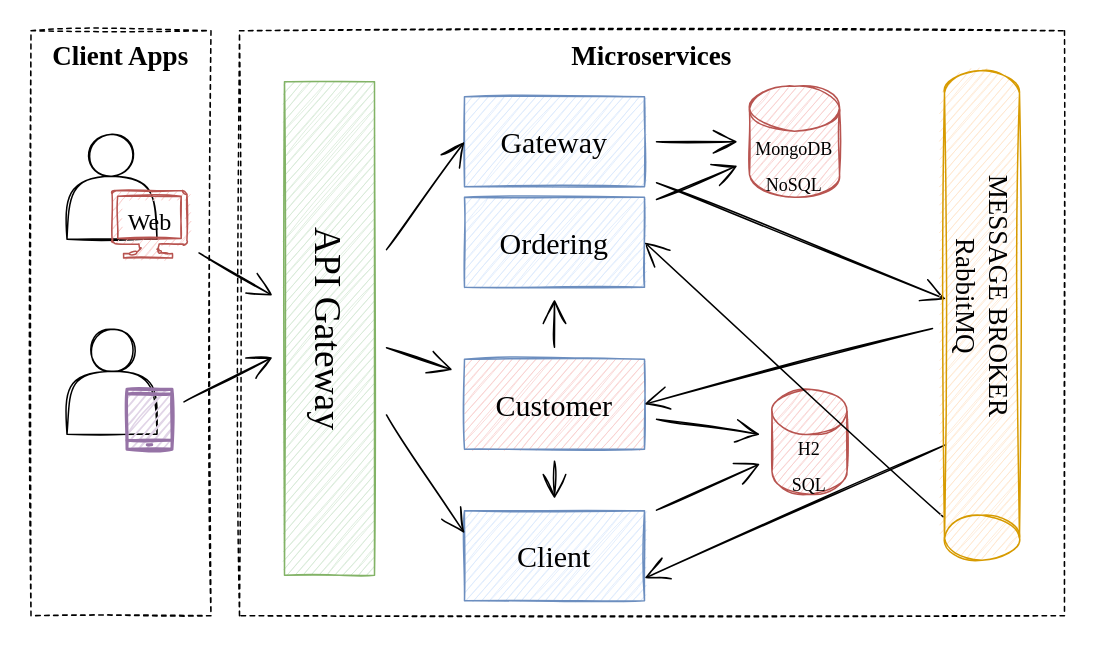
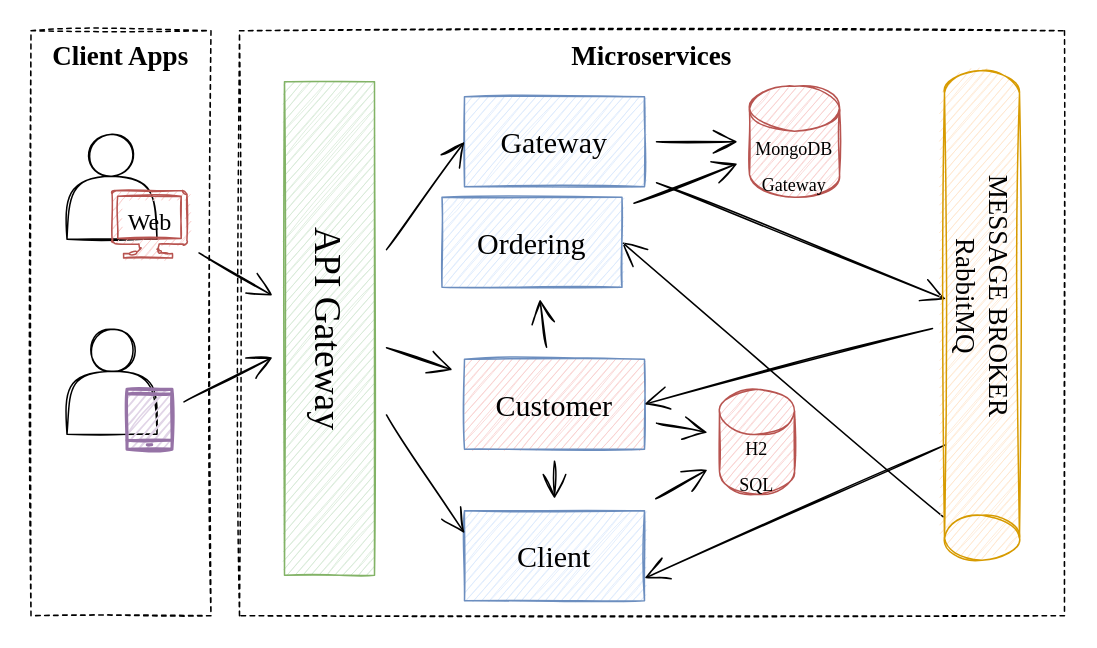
- <mxCell id="19" value="&lt;font style=&quot;font-size: 12px;&quot;&gt;MongoDB&lt;br&gt;NoSQL&lt;br&gt;&lt;/font&gt;" style="shape=cylinder3;whiteSpace=wrap;html=1;boundedLbl=1;backgroundOutline=1;size=15;sketch=1;hachureGap=4;fontFamily=Architects Daughter;fontSource=https%3A%2F%2Ffonts.googleapis.com%2Fcss%3Ffamily%3DArchitects%2BDaughter;fontSize=20;fillColor=#f8cecc;strokeColor=#b85450;" vertex="1" parent="1"><mxGeometry x="499" y="57" width="60" height="74" as="geometry" /></mxCell>
+ <mxCell id="19" value="&lt;font style=&quot;font-size: 12px;&quot;&gt;MongoDB&lt;br&gt;Gateway&lt;br&gt;&lt;/font&gt;" style="shape=cylinder3;whiteSpace=wrap;html=1;boundedLbl=1;backgroundOutline=1;size=15;sketch=1;hachureGap=4;fontFamily=Architects Daughter;fontSource=https%3A%2F%2Ffonts.googleapis.com%2Fcss%3Ffamily%3DArchitects%2BDaughter;fontSize=20;fillColor=#f8cecc;strokeColor=#b85450;" vertex="1" parent="1"><mxGeometry x="499" y="57" width="60" height="74" as="geometry" /></mxCell>
- <mxCell id="30" value="Ordering" style="rounded=0;whiteSpace=wrap;html=1;hachureGap=4;fontFamily=Architects Daughter;fontSource=https%3A%2F%2Ffonts.googleapis.com%2Fcss%3Ffamily%3DArchitects%2BDaughter;fontSize=20;fillColor=#dae8fc;strokeColor=#6c8ebf;sketch=1;" vertex="1" parent="1"><mxGeometry x="309" y="131" width="120" height="60" as="geometry" /></mxCell>
+ <mxCell id="30" value="Ordering" style="rounded=0;whiteSpace=wrap;html=1;hachureGap=4;fontFamily=Architects Daughter;fontSource=https%3A%2F%2Ffonts.googleapis.com%2Fcss%3Ffamily%3DArchitects%2BDaughter;fontSize=20;fillColor=#dae8fc;strokeColor=#6c8ebf;sketch=1;" vertex="1" parent="1"><mxGeometry x="294" y="131" width="120" height="60" as="geometry" /></mxCell>
- <mxCell id="20" value="&lt;font style=&quot;font-size: 12px;&quot;&gt;H2&lt;br&gt;SQL&lt;br&gt;&lt;/font&gt;" style="shape=cylinder3;whiteSpace=wrap;html=1;boundedLbl=1;backgroundOutline=1;size=15;sketch=1;hachureGap=4;fontFamily=Architects Daughter;fontSource=https%3A%2F%2Ffonts.googleapis.com%2Fcss%3Ffamily%3DArchitects%2BDaughter;fontSize=20;fillColor=#f8cecc;strokeColor=#b85450;" vertex="1" parent="1"><mxGeometry x="514" y="259" width="50" height="70" as="geometry" /></mxCell>
+ <mxCell id="20" value="&lt;font style=&quot;font-size: 12px;&quot;&gt;H2&lt;br&gt;SQL&lt;br&gt;&lt;/font&gt;" style="shape=cylinder3;whiteSpace=wrap;html=1;boundedLbl=1;backgroundOutline=1;size=15;sketch=1;hachureGap=4;fontFamily=Architects Daughter;fontSource=https%3A%2F%2Ffonts.googleapis.com%2Fcss%3Ffamily%3DArchitects%2BDaughter;fontSize=20;fillColor=#f8cecc;strokeColor=#b85450;" vertex="1" parent="1"><mxGeometry x="479" y="259" width="50" height="70" as="geometry" /></mxCell>
